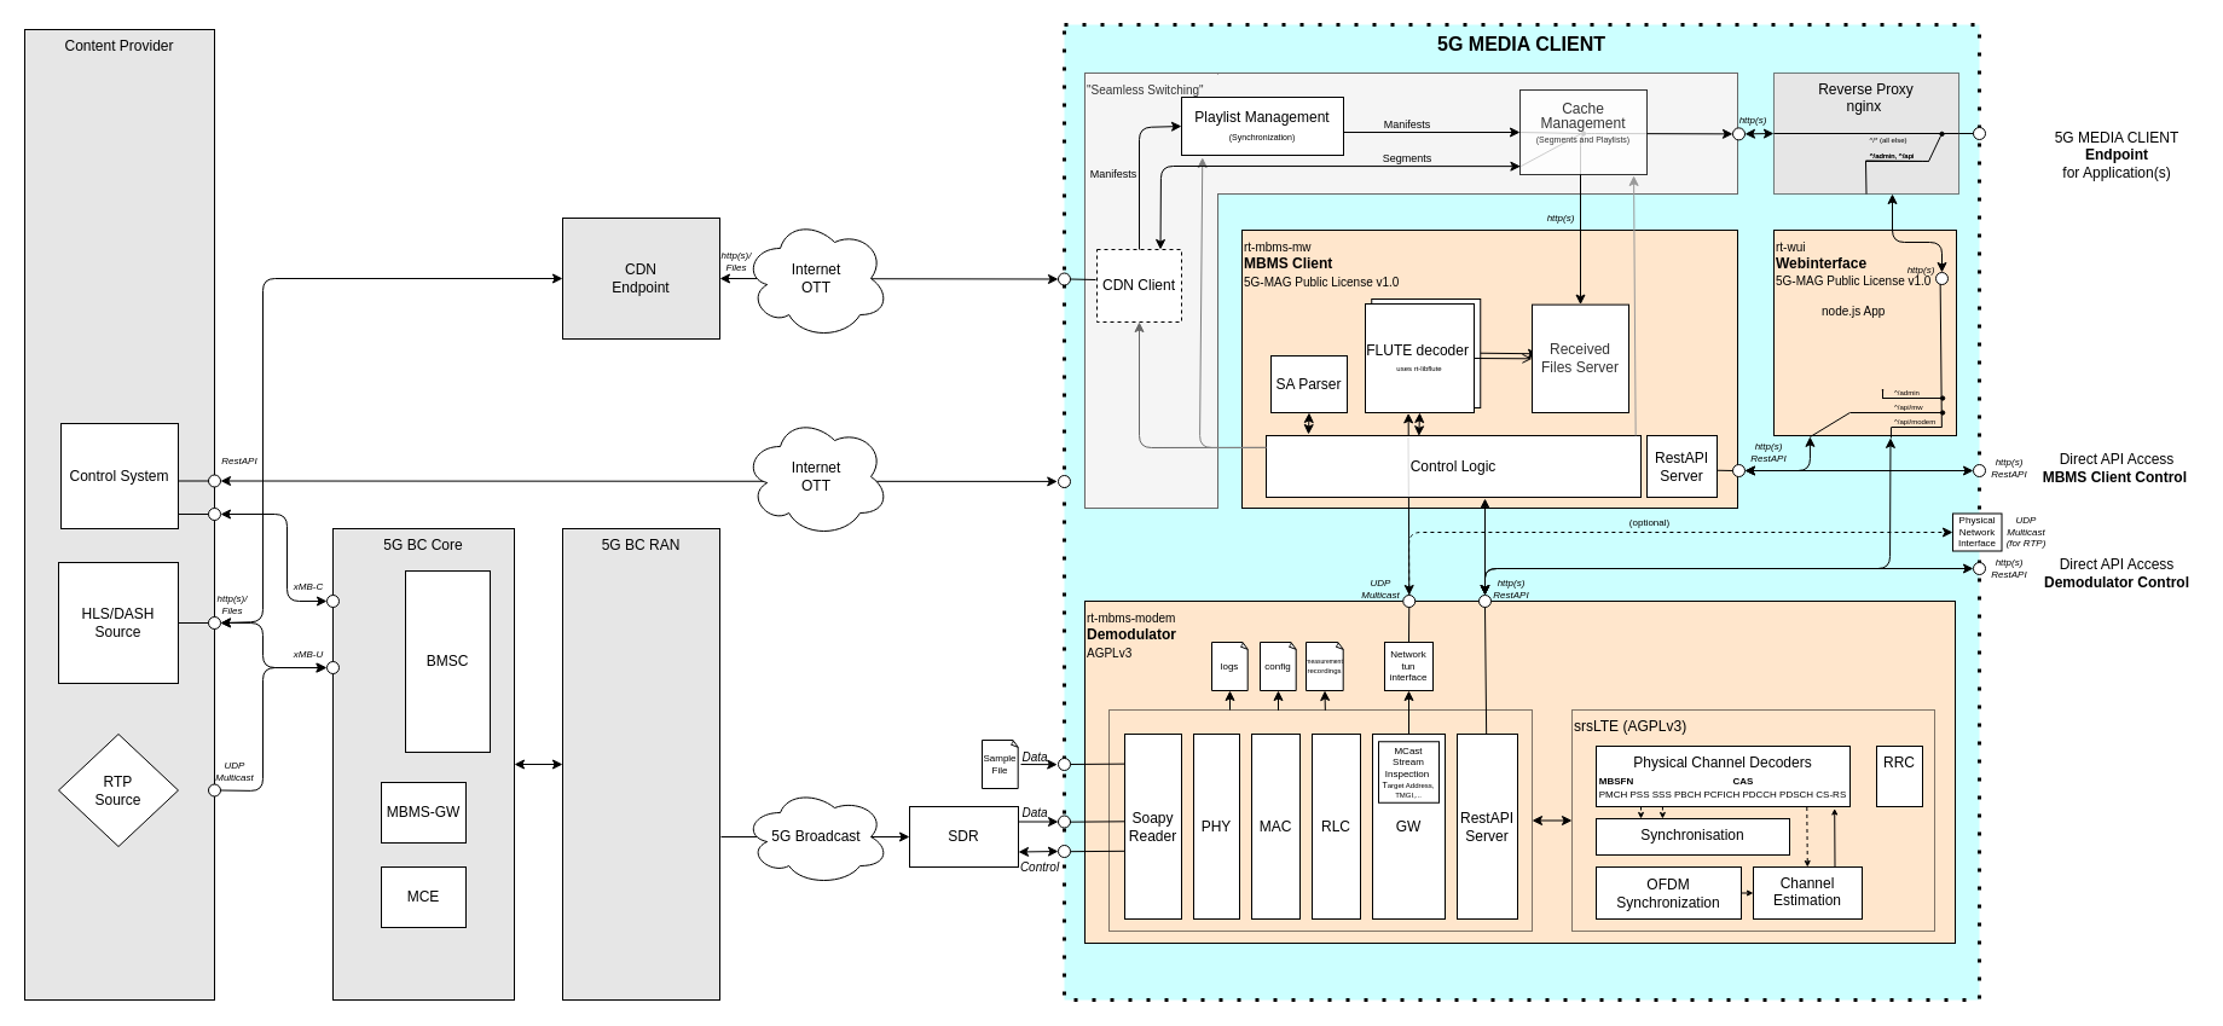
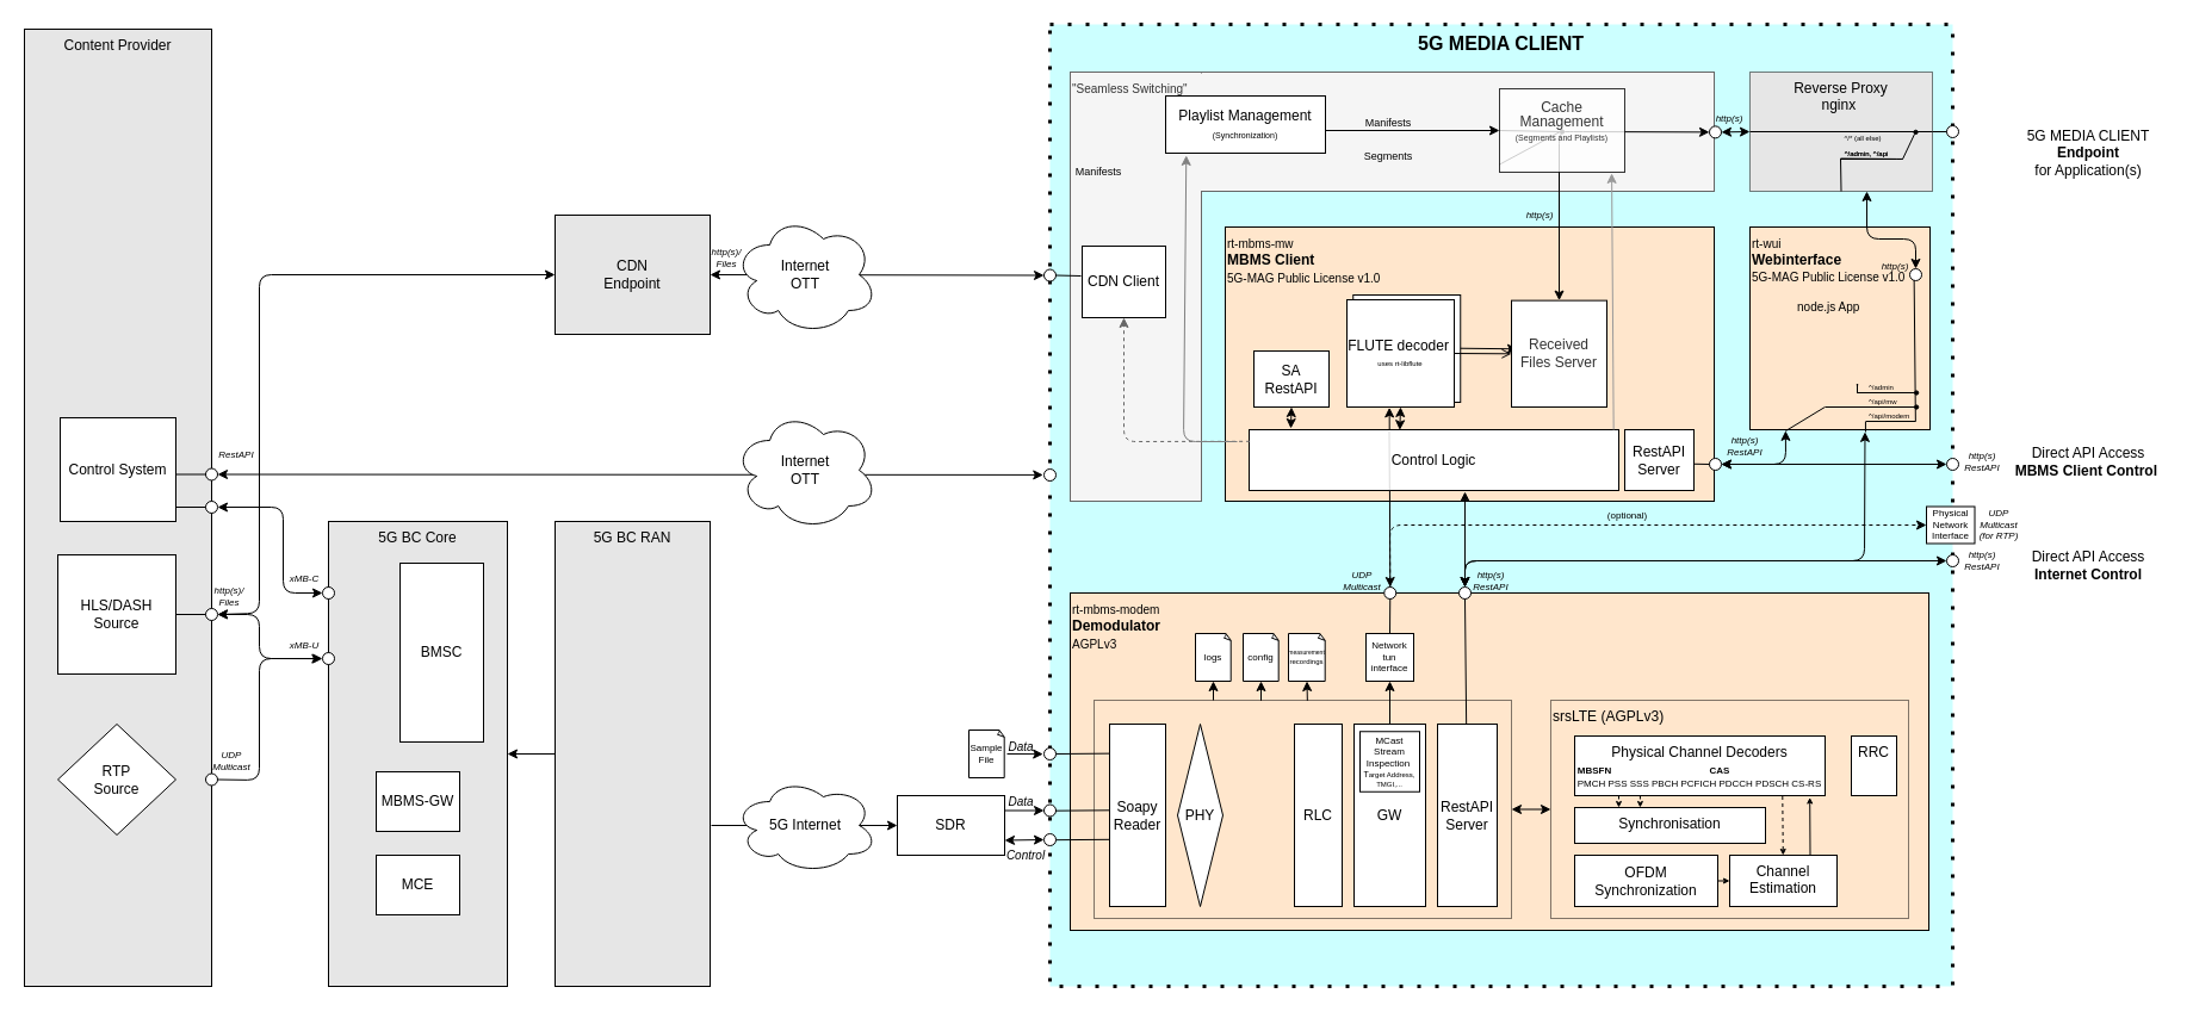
- <mxCell id="160" value="" style="endArrow=classic;startArrow=classic;html=1;strokeWidth=1;fontSize=8;exitX=0.004;exitY=0.902;exitDx=0;exitDy=0;entryX=0.75;entryY=0;entryDx=0;entryDy=0;strokeColor=#000000;exitPerimeter=0;" parent="1" source="168" target="48" edge="1"><mxGeometry width="50" height="50" relative="1" as="geometry"><mxPoint x="1244.4" y="287" as="sourcePoint" /><mxPoint x="1035" y="285" as="targetPoint" /><Array as="points"><mxPoint x="960" y="137" /></Array></mxGeometry></mxCell>
- <mxCell id="159" value="" style="endArrow=classic;html=1;strokeWidth=1;fontSize=8;exitX=0.5;exitY=0;exitDx=0;exitDy=0;entryX=0;entryY=0.5;entryDx=0;entryDy=0;" parent="1" source="48" target="161" edge="1"><mxGeometry width="50" height="50" relative="1" as="geometry"><mxPoint x="1260" y="409" as="sourcePoint" /><mxPoint x="1285" y="387" as="targetPoint" /><Array as="points"><mxPoint x="942" y="105" /></Array></mxGeometry></mxCell>
- <mxCell id="48" value="CDN Client" style="rounded=0;whiteSpace=wrap;html=1;fillColor=default;align=center;verticalAlign=middle;labelPosition=center;verticalLabelPosition=middle;fontSize=12;dashed=1;" parent="1" vertex="1"><mxGeometry x="907" y="206" width="70" height="60" as="geometry" /></mxCell>
+ <mxCell id="48" value="CDN Client" style="rounded=0;whiteSpace=wrap;html=1;fillColor=default;align=center;verticalAlign=middle;labelPosition=center;verticalLabelPosition=middle;fontSize=12;" parent="1" vertex="1"><mxGeometry x="907" y="206" width="70" height="60" as="geometry" /></mxCell>
- <mxCell id="50" value="SA Parser" style="rounded=0;whiteSpace=wrap;html=1;fillColor=default;align=center;verticalAlign=middle;labelPosition=center;verticalLabelPosition=middle;fontSize=12;" parent="1" vertex="1"><mxGeometry x="1051" y="294" width="63" height="47" as="geometry" /></mxCell>
+ <mxCell id="50" value="SA RestAPI" style="rounded=0;whiteSpace=wrap;html=1;fillColor=default;align=center;verticalAlign=middle;labelPosition=center;verticalLabelPosition=middle;fontSize=12;" parent="1" vertex="1"><mxGeometry x="1051" y="294" width="63" height="47" as="geometry" /></mxCell>
- <mxCell id="49" value="" style="endArrow=classic;html=1;strokeWidth=1;fontSize=8;entryX=0.5;entryY=1;entryDx=0;entryDy=0;exitX=0.002;exitY=0.192;exitDx=0;exitDy=0;exitPerimeter=0;strokeColor=#666666;" parent="1" source="43" target="48" edge="1"><mxGeometry width="50" height="50" relative="1" as="geometry"><mxPoint x="978" y="377" as="sourcePoint" /><mxPoint x="1285" y="387" as="targetPoint" /><Array as="points"><mxPoint x="942" y="370" /></Array></mxGeometry></mxCell>
+ <mxCell id="49" value="" style="endArrow=classic;html=1;strokeWidth=1;fontSize=8;entryX=0.5;entryY=1;entryDx=0;entryDy=0;exitX=0.002;exitY=0.192;exitDx=0;exitDy=0;exitPerimeter=0;strokeColor=#666666;dashed=1;" parent="1" source="43" target="48" edge="1"><mxGeometry width="50" height="50" relative="1" as="geometry"><mxPoint x="978" y="377" as="sourcePoint" /><mxPoint x="1285" y="387" as="targetPoint" /><Array as="points"><mxPoint x="942" y="370" /></Array></mxGeometry></mxCell>
- <mxCell id="90" value="Direct API Access&lt;br&gt;&lt;b&gt;Demodulator&amp;nbsp;&lt;/b&gt;&lt;b&gt;Control&lt;/b&gt;" style="text;html=1;strokeColor=none;fillColor=none;align=center;verticalAlign=middle;whiteSpace=wrap;rounded=0;labelBackgroundColor=default;fontSize=12;" parent="1" vertex="1"><mxGeometry x="1685" y="458" width="132" height="32" as="geometry" /></mxCell>
+ <mxCell id="90" value="Direct API Access&lt;br&gt;&lt;b&gt;Internet&amp;nbsp;&lt;/b&gt;&lt;b&gt;Control&lt;/b&gt;" style="text;html=1;strokeColor=none;fillColor=none;align=center;verticalAlign=middle;whiteSpace=wrap;rounded=0;labelBackgroundColor=default;fontSize=12;" parent="1" vertex="1"><mxGeometry x="1685" y="458" width="132" height="32" as="geometry" /></mxCell>
- <mxCell id="58" style="edgeStyle=orthogonalEdgeStyle;rounded=0;orthogonalLoop=1;jettySize=auto;html=1;entryX=0;entryY=0.5;entryDx=0;entryDy=0;fontSize=12;startArrow=classic;startFill=1;" parent="1" source="59" target="5" edge="1"><mxGeometry relative="1" as="geometry" /></mxCell>
+ <mxCell id="58" style="edgeStyle=orthogonalEdgeStyle;rounded=0;orthogonalLoop=1;jettySize=auto;html=1;entryX=0;entryY=0.5;entryDx=0;entryDy=0;fontSize=12;startArrow=classic;startFill=1;endArrow=none;" parent="1" source="59" target="5" edge="1"><mxGeometry relative="1" as="geometry" /></mxCell>
- <mxCell id="23" value="PHY" style="rounded=0;whiteSpace=wrap;html=1;fillColor=default;align=center;verticalAlign=middle;labelPosition=center;verticalLabelPosition=middle;" parent="1" vertex="1"><mxGeometry x="987" y="607" width="38" height="153" as="geometry" /></mxCell>
+ <mxCell id="23" value="PHY" style="rhombus;whiteSpace=wrap;html=1;fillColor=default;align=center;verticalAlign=middle;labelPosition=center;verticalLabelPosition=middle;" parent="1" vertex="1"><mxGeometry x="987" y="607" width="38" height="153" as="geometry" /></mxCell>
- <mxCell id="24" value="MAC" style="rounded=0;whiteSpace=wrap;html=1;fillColor=default;align=center;verticalAlign=middle;labelPosition=center;verticalLabelPosition=middle;" parent="1" vertex="1"><mxGeometry x="1035" y="607" width="40" height="153" as="geometry" /></mxCell>
- <mxCell id="99" value="5G Broadcast" style="ellipse;shape=cloud;whiteSpace=wrap;html=1;fillColor=default;fontSize=12;align=center;" parent="1" vertex="1"><mxGeometry x="615" y="652" width="120" height="80" as="geometry" /></mxCell>
+ <mxCell id="99" value="5G Internet" style="ellipse;shape=cloud;whiteSpace=wrap;html=1;fillColor=default;fontSize=12;align=center;" parent="1" vertex="1"><mxGeometry x="615" y="652" width="120" height="80" as="geometry" /></mxCell>
